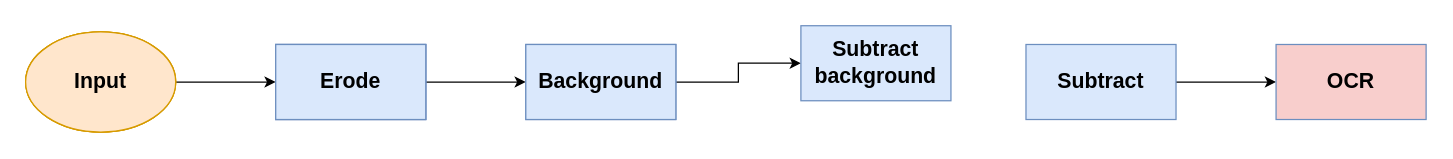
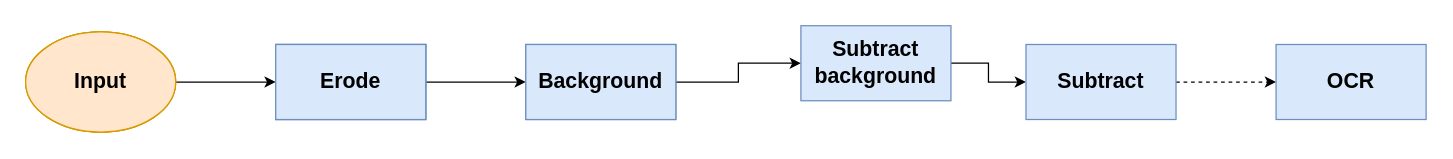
+ <mxCell id="8" value="" style="edgeStyle=orthogonalEdgeStyle;rounded=0;orthogonalLoop=1;jettySize=auto;html=1;" edge="1" parent="1" source="9" target="11"><mxGeometry relative="1" as="geometry" /></mxCell>
- <mxCell id="10" value="" style="edgeStyle=orthogonalEdgeStyle;rounded=0;orthogonalLoop=1;jettySize=auto;html=1;" edge="1" parent="1" source="11" target="12"><mxGeometry relative="1" as="geometry" /></mxCell>
+ <mxCell id="10" value="" style="edgeStyle=orthogonalEdgeStyle;rounded=0;orthogonalLoop=1;jettySize=auto;html=1;dashed=1;" edge="1" parent="1" source="11" target="12"><mxGeometry relative="1" as="geometry" /></mxCell>
- <mxCell id="12" value="OCR" style="whiteSpace=wrap;html=1;fillColor=#f8cecc;strokeColor=#6c8ebf;fontStyle=1;fontSize=17;" vertex="1" parent="1"><mxGeometry x="1020" y="35" width="120" height="60" as="geometry" /></mxCell>
+ <mxCell id="12" value="OCR" style="whiteSpace=wrap;html=1;fillColor=#dae8fc;strokeColor=#6c8ebf;fontStyle=1;fontSize=17;" vertex="1" parent="1"><mxGeometry x="1020" y="35" width="120" height="60" as="geometry" /></mxCell>
